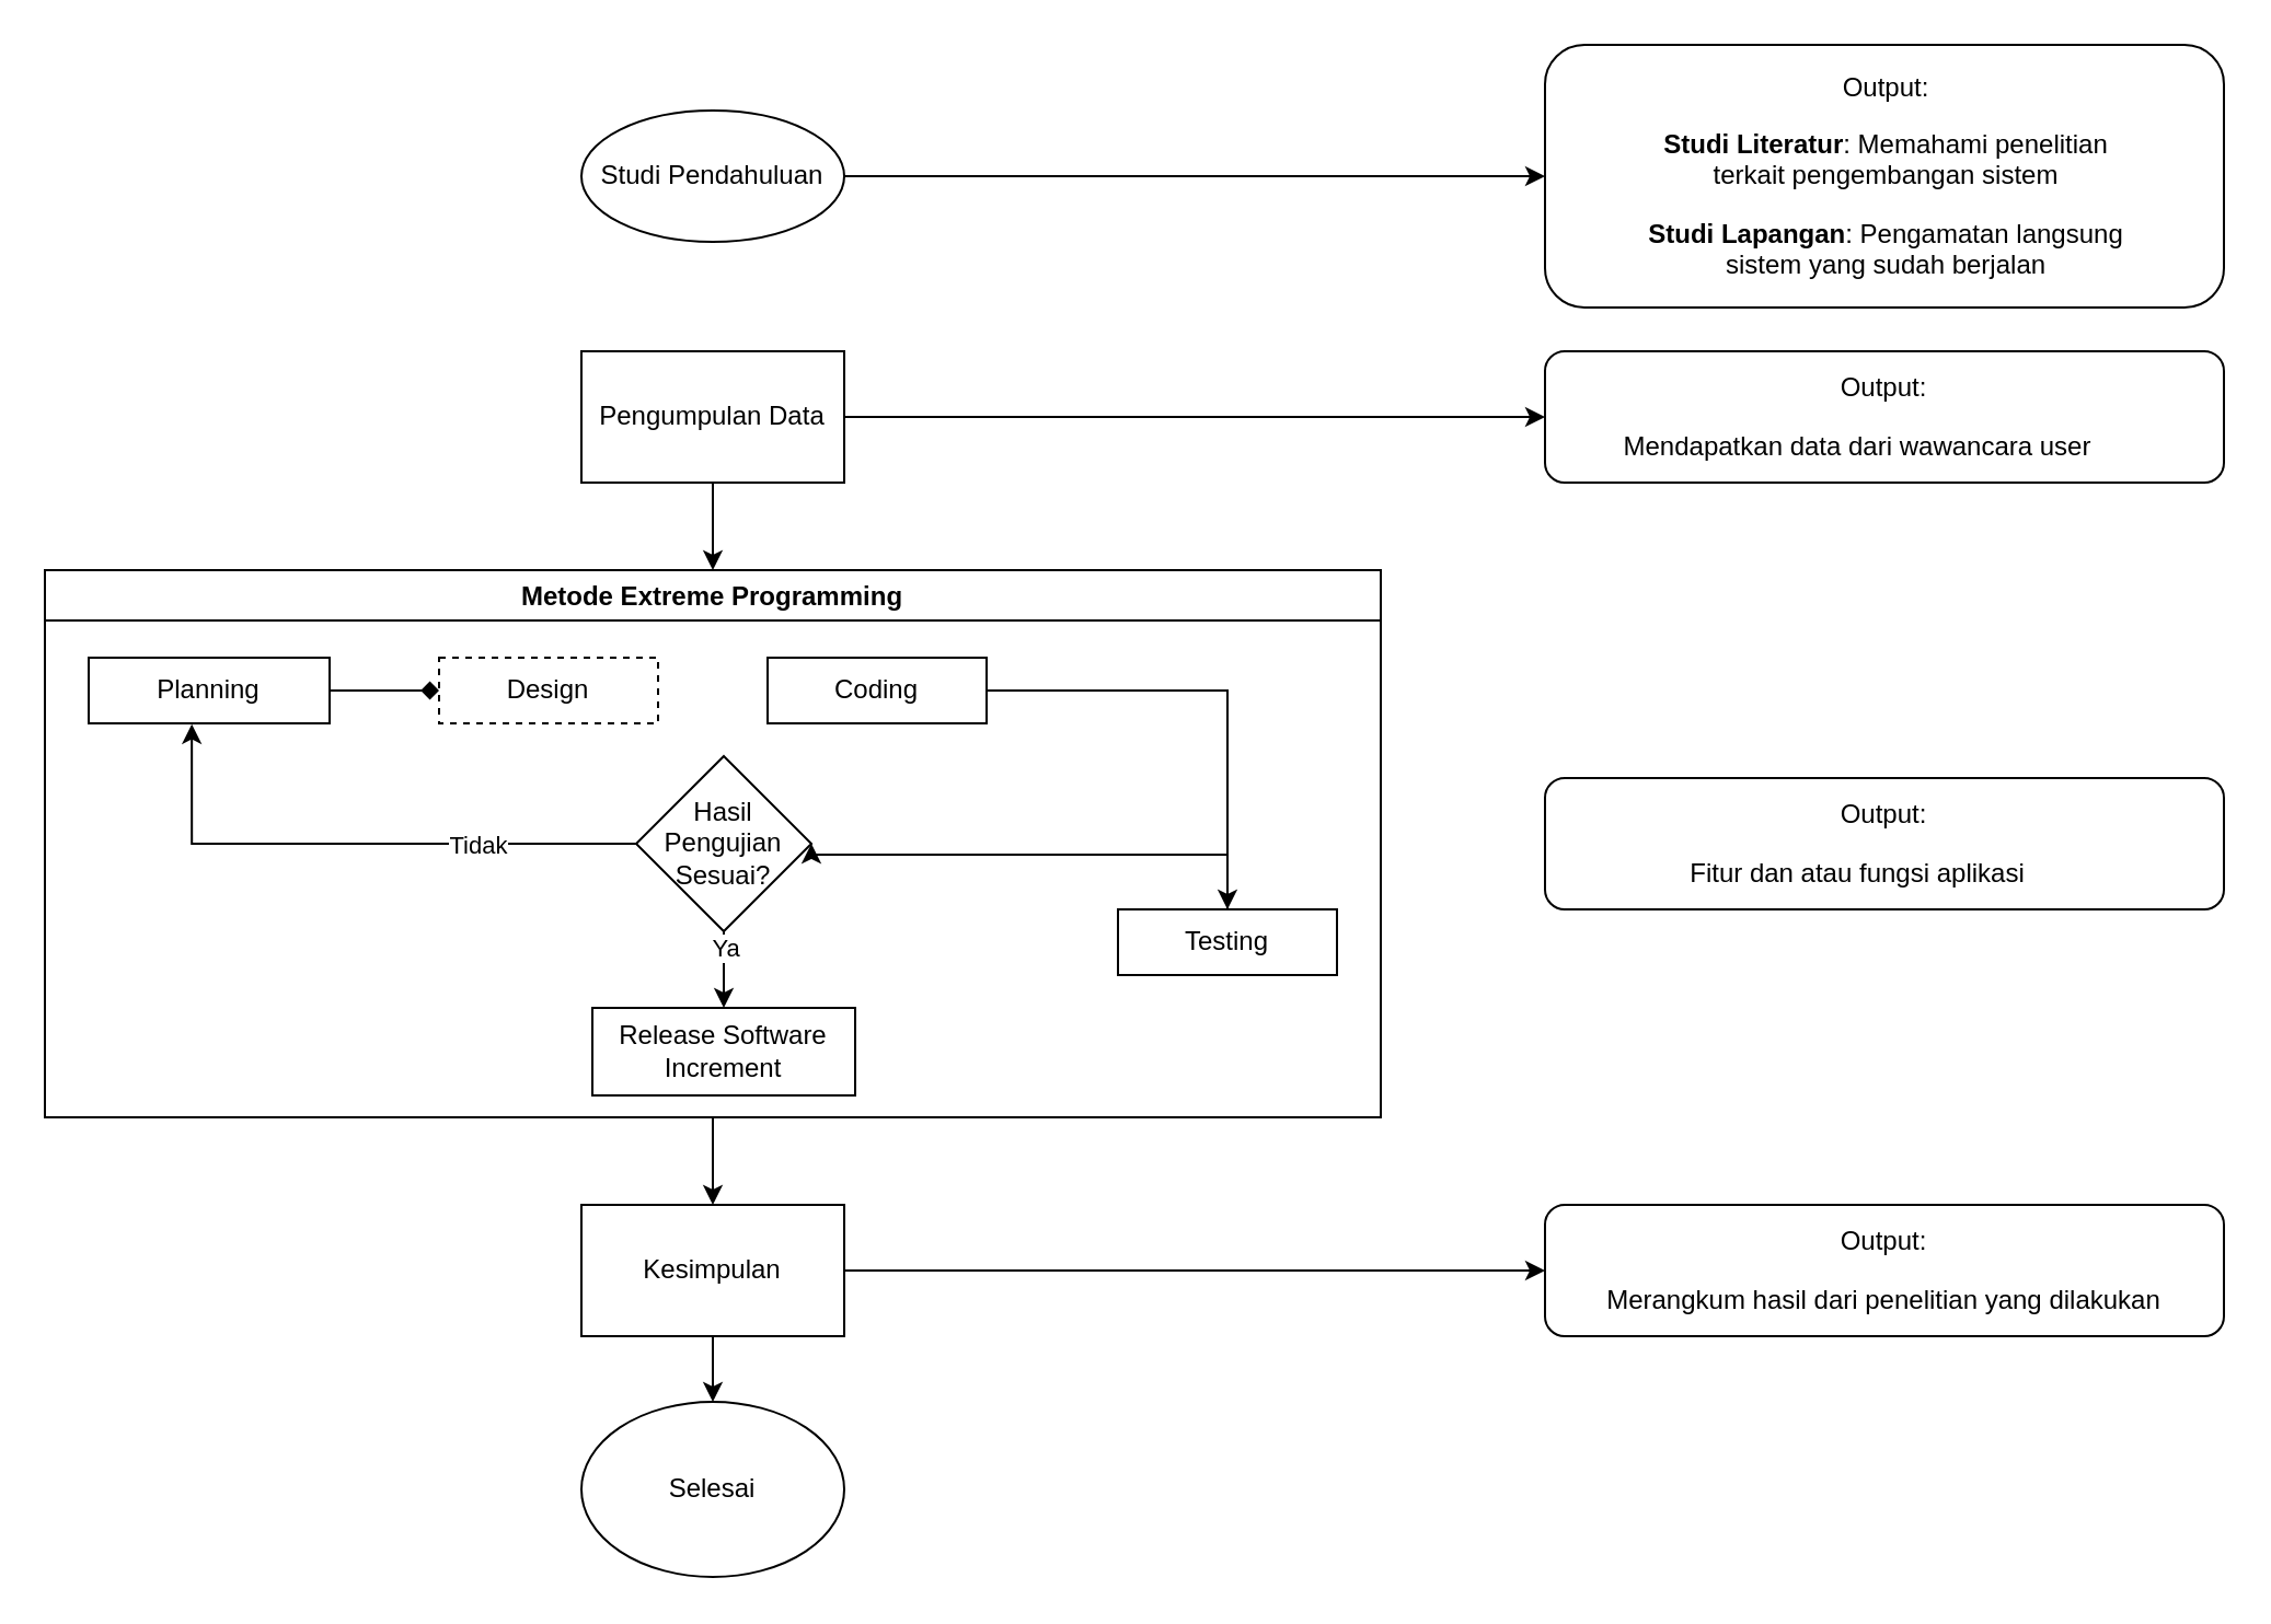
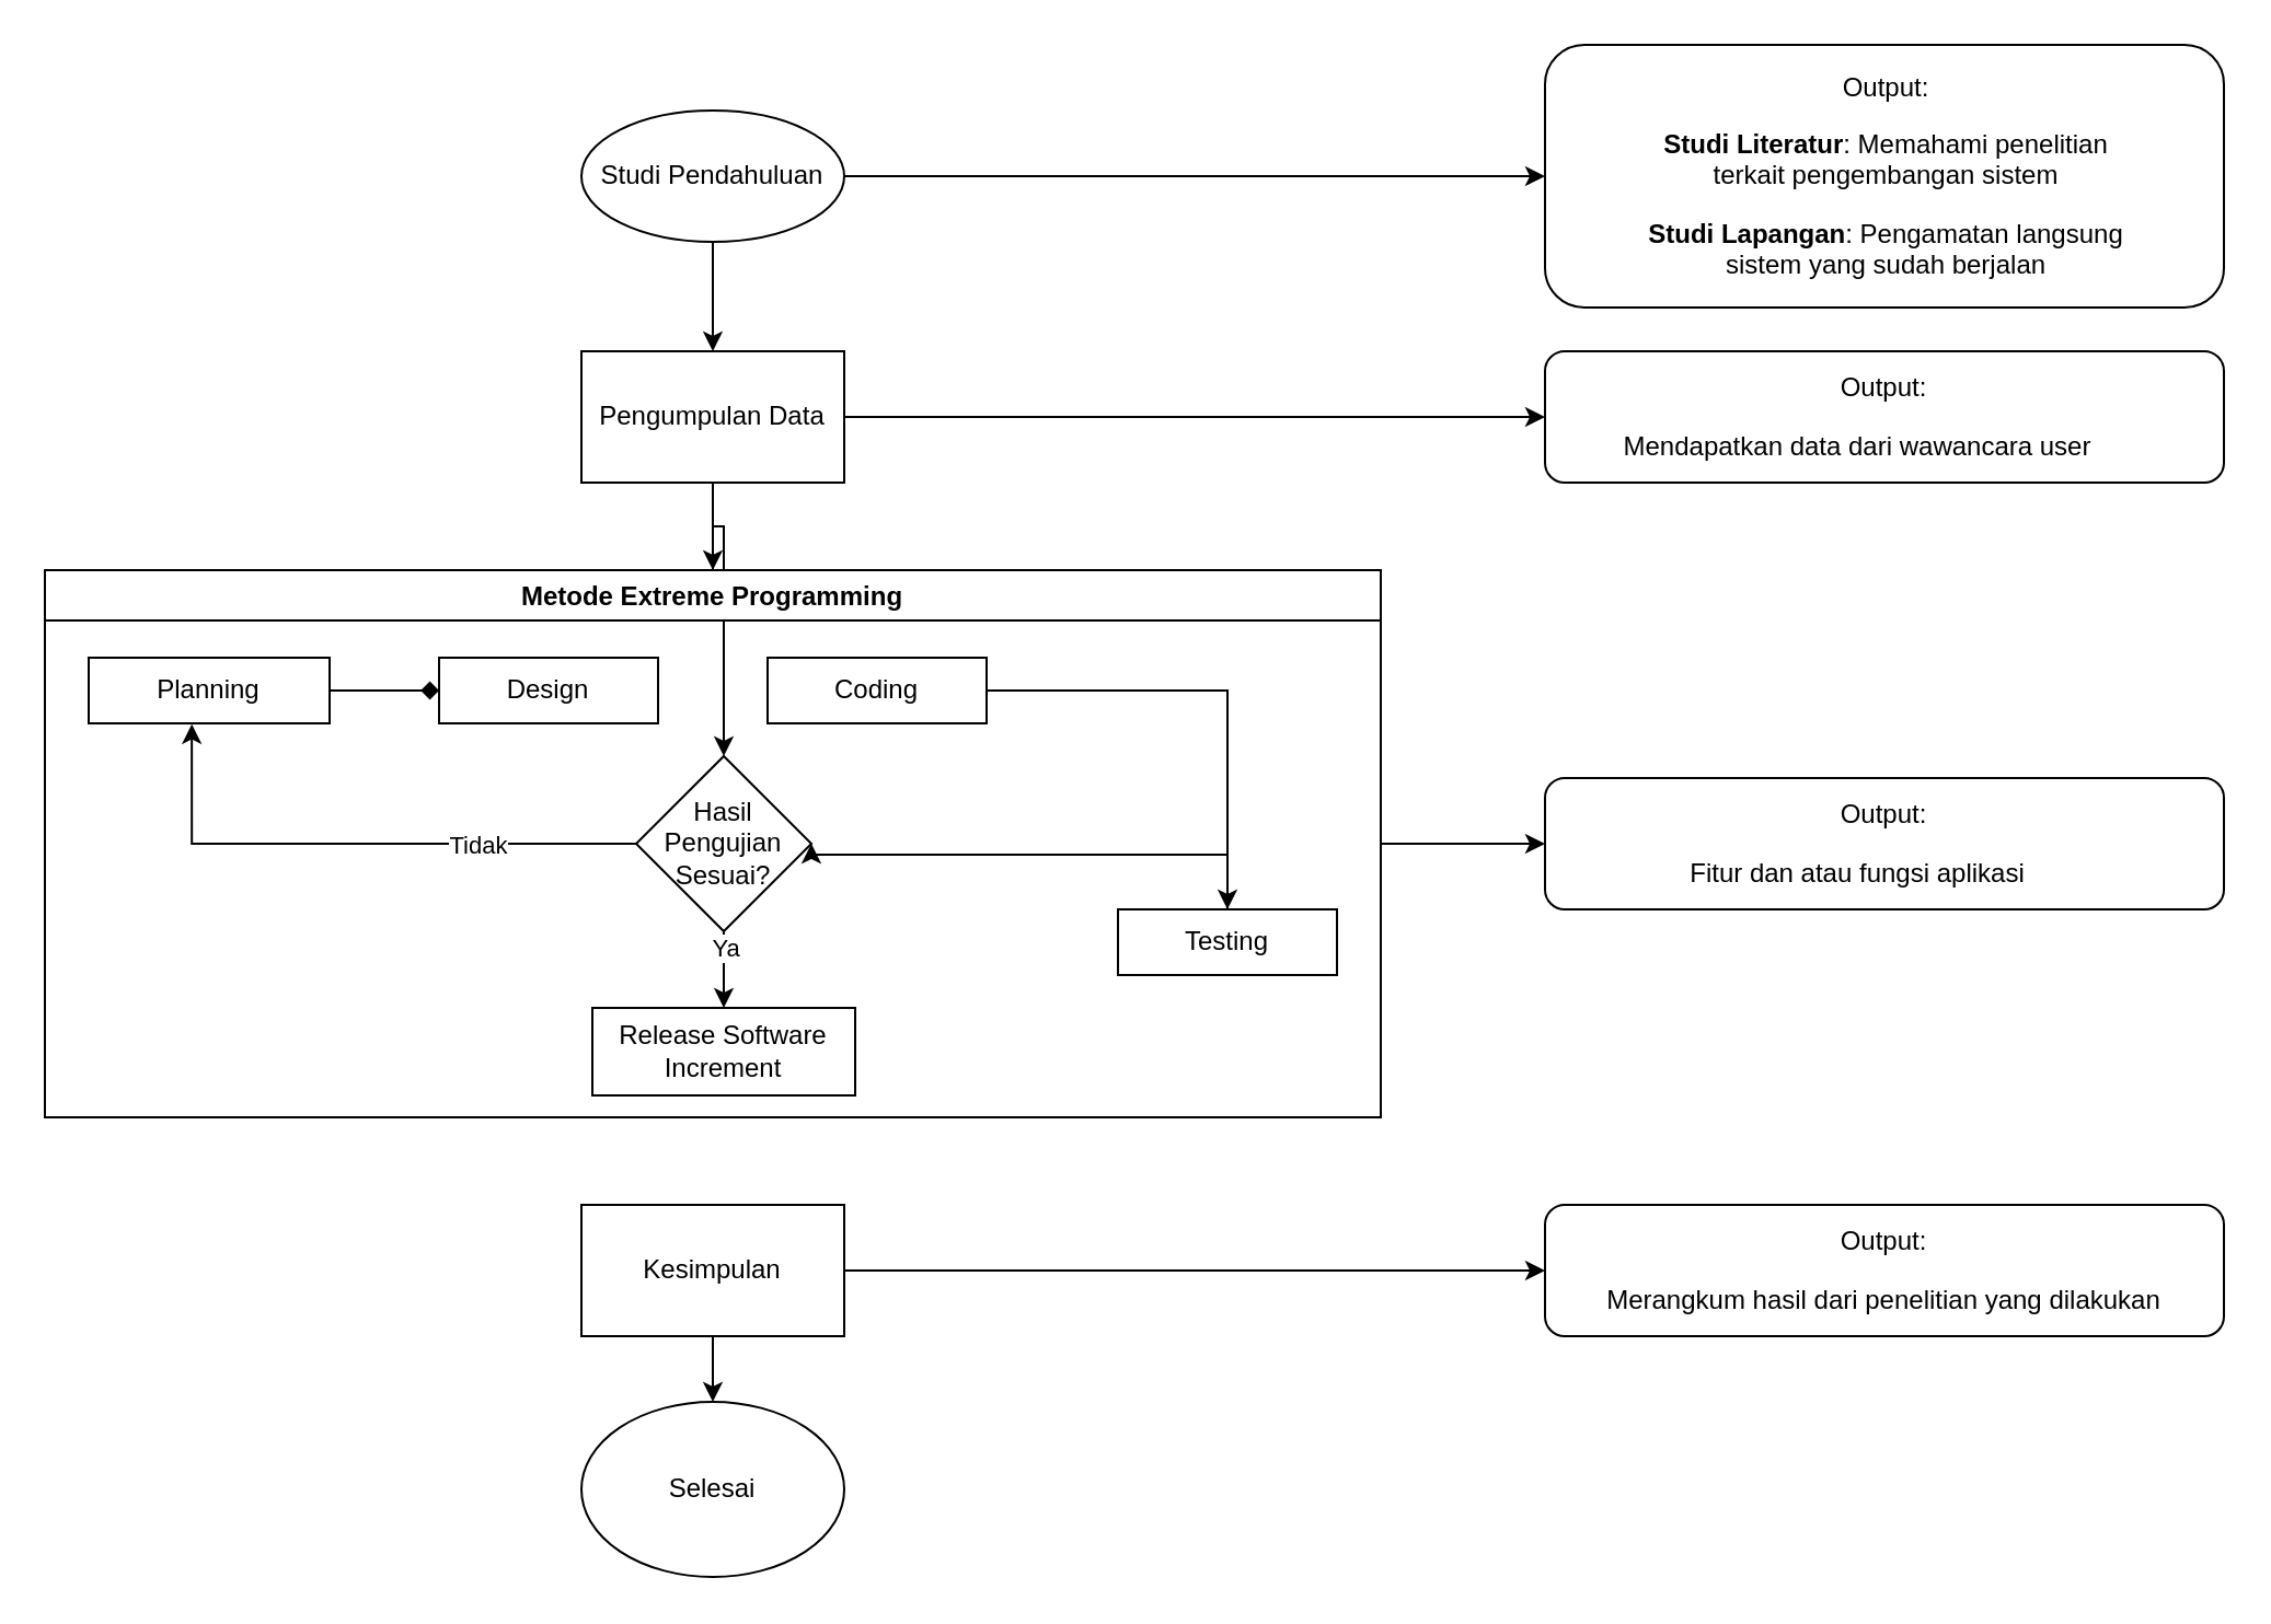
+ <mxCell id="3" style="edgeStyle=orthogonalEdgeStyle;rounded=0;orthogonalLoop=1;jettySize=auto;html=1;" parent="1" source="4" target="8" edge="1"><mxGeometry relative="1" as="geometry"><mxPoint x="325" y="170" as="targetPoint" /></mxGeometry></mxCell>
- <mxCell id="14" value="Design" style="rounded=0;whiteSpace=wrap;html=1;dashed=1;" parent="12" vertex="1"><mxGeometry x="180" y="40" width="100" height="30" as="geometry" /></mxCell>
+ <mxCell id="14" value="Design" style="rounded=0;whiteSpace=wrap;html=1;" parent="12" vertex="1"><mxGeometry x="180" y="40" width="100" height="30" as="geometry" /></mxCell>
+ <mxCell id="10" style="edgeStyle=orthogonalEdgeStyle;rounded=0;orthogonalLoop=1;jettySize=auto;html=1;" parent="1" source="12" target="26" edge="1"><mxGeometry relative="1" as="geometry"><mxPoint x="705" y="370" as="targetPoint" /></mxGeometry></mxCell>
- <mxCell id="11" style="edgeStyle=orthogonalEdgeStyle;rounded=0;orthogonalLoop=1;jettySize=auto;html=1;" parent="1" source="12" target="29" edge="1"><mxGeometry relative="1" as="geometry"><mxPoint x="325" y="515" as="targetPoint" /></mxGeometry></mxCell>
+ <mxCell id="11" style="edgeStyle=orthogonalEdgeStyle;rounded=0;orthogonalLoop=1;jettySize=auto;html=1;" parent="1" source="12" target="23" edge="1"><mxGeometry relative="1" as="geometry"><mxPoint x="325" y="515" as="targetPoint" /></mxGeometry></mxCell>
